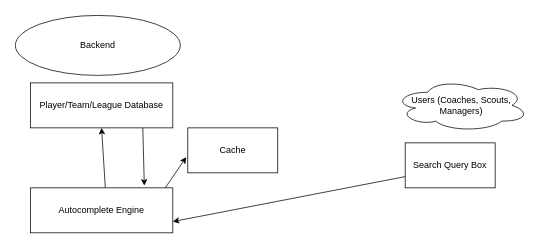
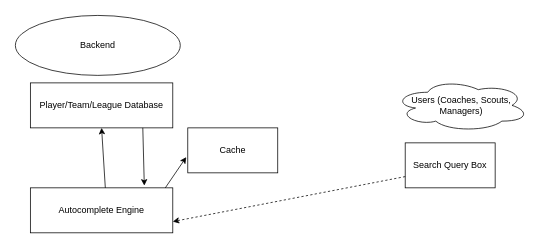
- <mxCell id="7" value="" style="endArrow=classic;html=1;rounded=0;entryX=1;entryY=0.75;entryDx=0;entryDy=0;exitX=0;exitY=0.75;exitDx=0;exitDy=0;" edge="1" parent="1" source="6" target="3"><mxGeometry width="50" height="50" relative="1" as="geometry"><mxPoint x="480" y="240" as="sourcePoint" /><mxPoint x="530" y="190" as="targetPoint" /></mxGeometry></mxCell>
+ <mxCell id="7" value="" style="endArrow=classic;html=1;rounded=0;entryX=1;entryY=0.75;entryDx=0;entryDy=0;exitX=0;exitY=0.75;exitDx=0;exitDy=0;dashed=1;" edge="1" parent="1" source="6" target="3"><mxGeometry width="50" height="50" relative="1" as="geometry"><mxPoint x="480" y="240" as="sourcePoint" /><mxPoint x="530" y="190" as="targetPoint" /></mxGeometry></mxCell>
